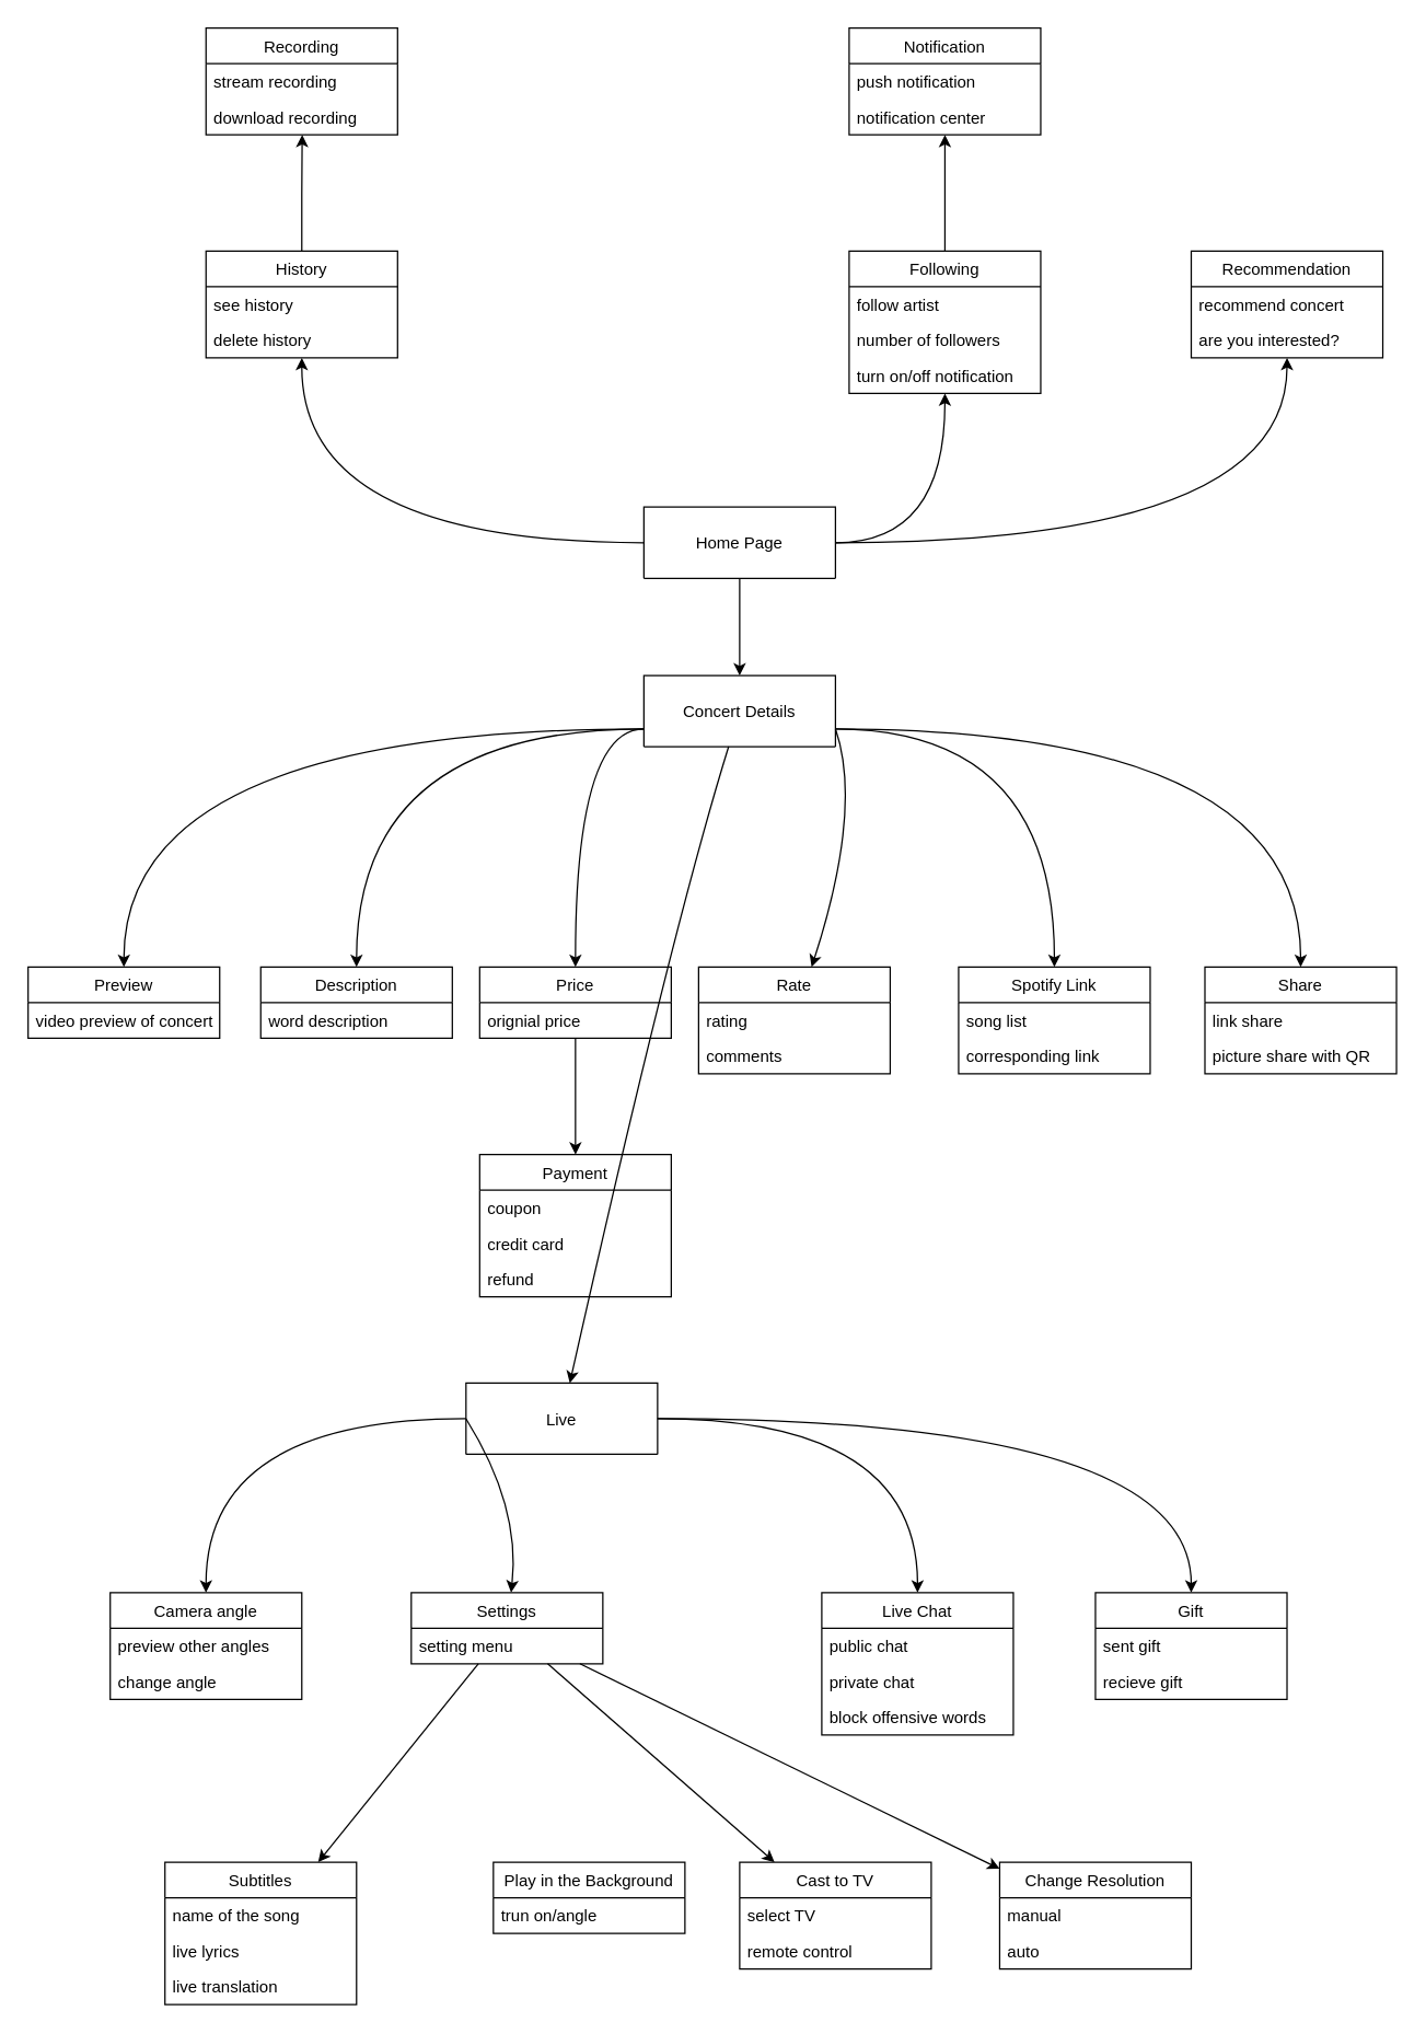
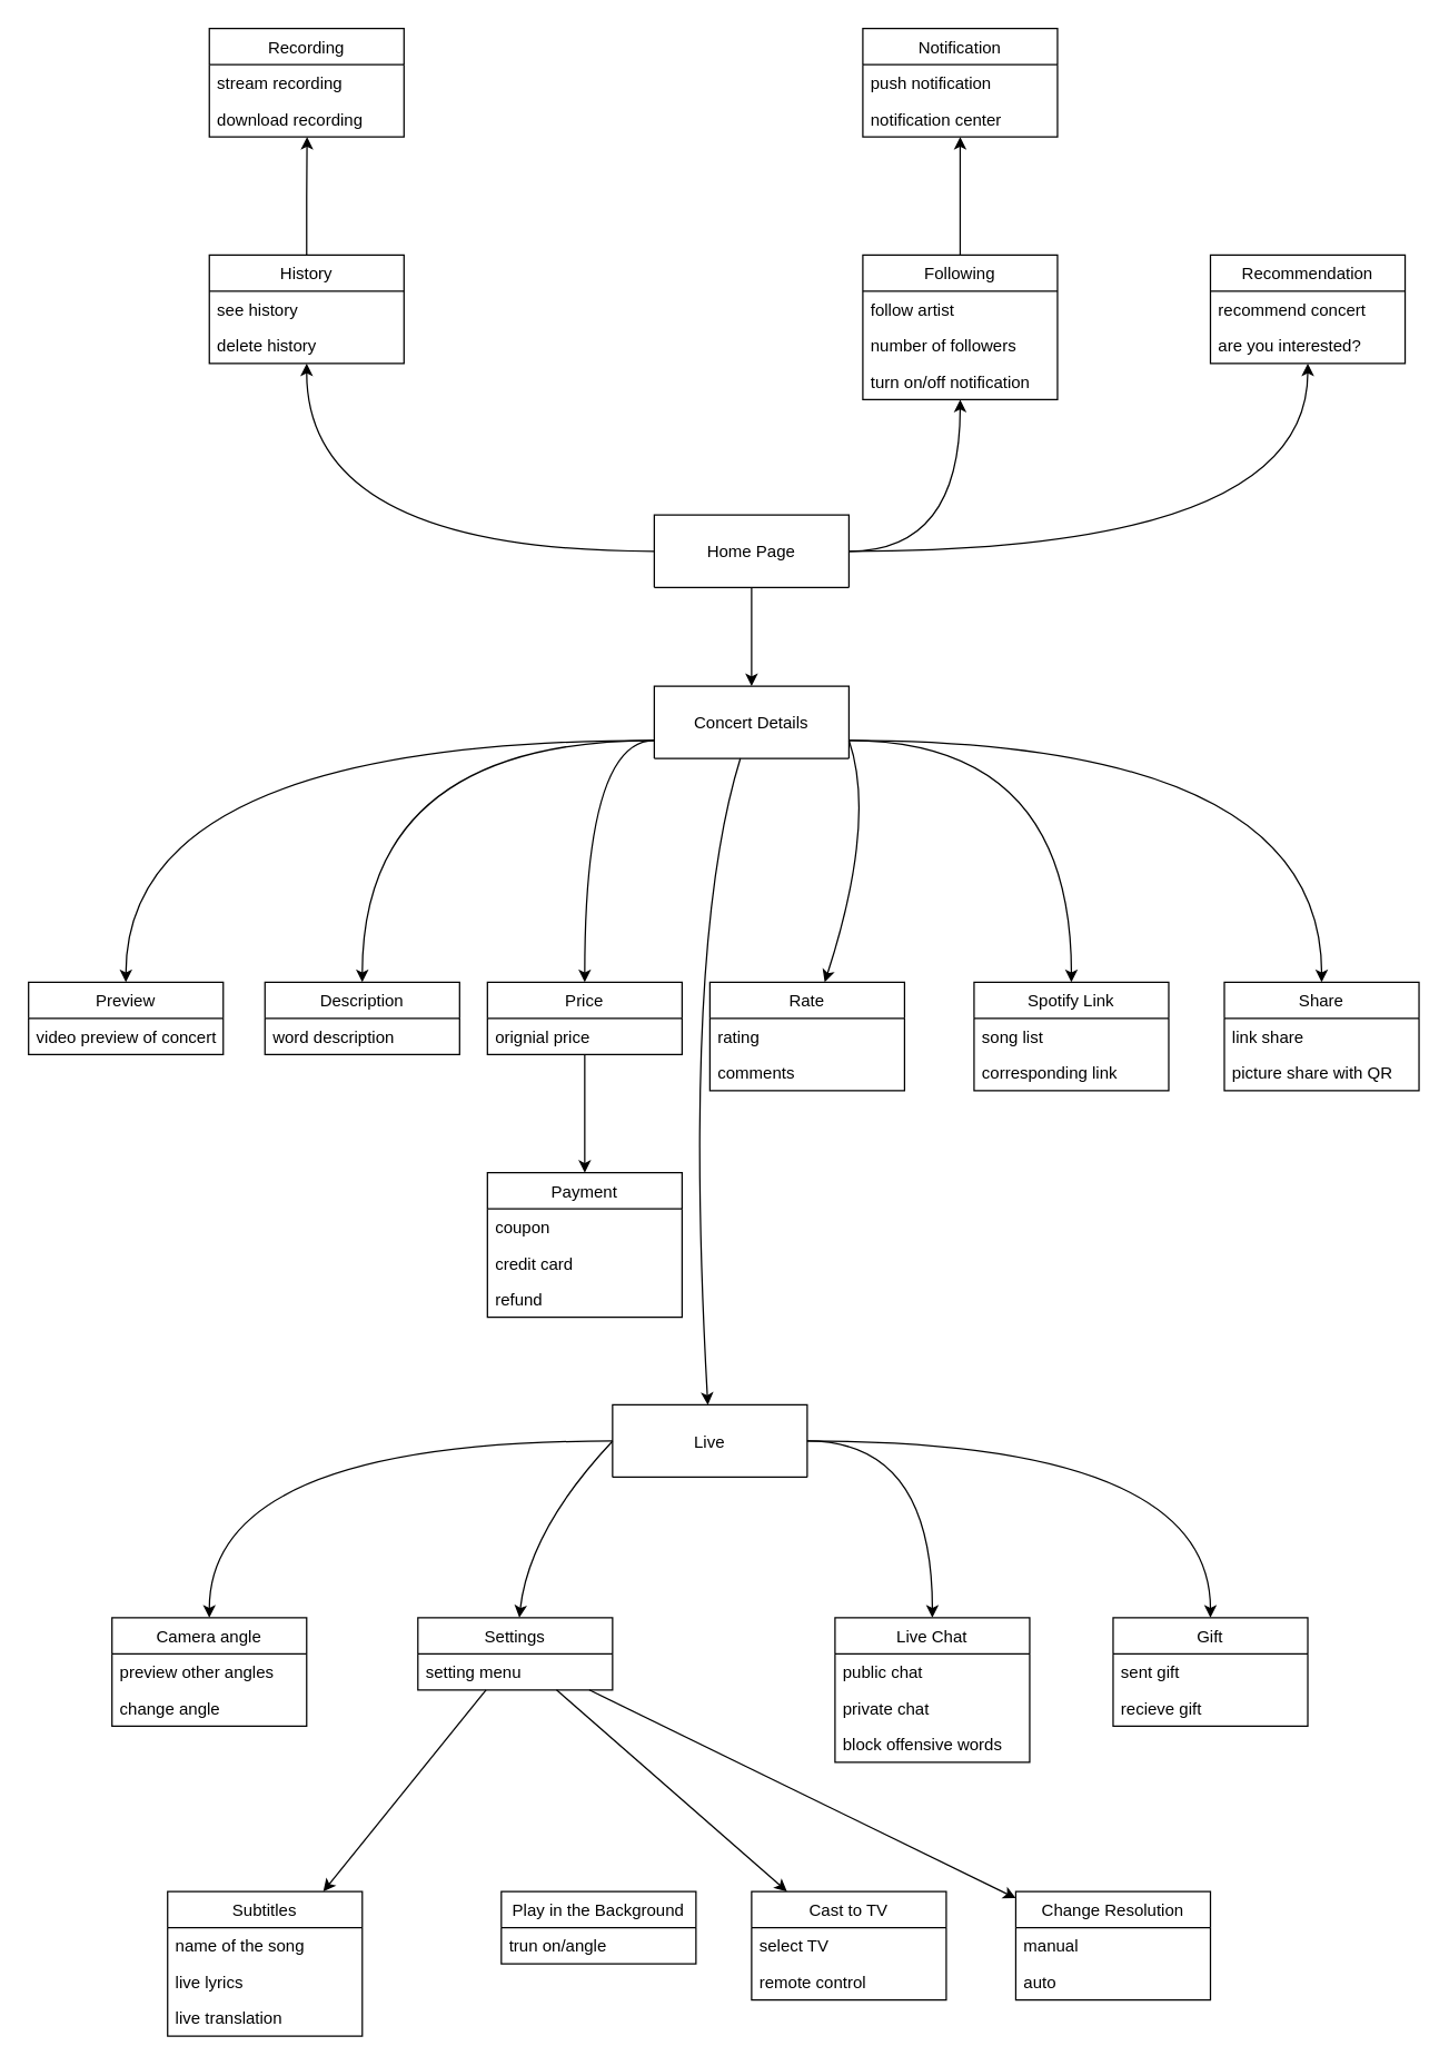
- <mxCell id="25" value="Live" style="swimlane;fontStyle=0;childLayout=stackLayout;horizontal=1;startSize=52;fillColor=none;horizontalStack=0;resizeParent=1;resizeParentMax=0;resizeLast=0;collapsible=1;marginBottom=0;" parent="1" vertex="1"><mxGeometry x="340" y="1010" width="140" height="52" as="geometry"><mxRectangle x="-340" y="293" width="50" height="26" as="alternateBounds" /></mxGeometry></mxCell>
+ <mxCell id="25" value="Live" style="swimlane;fontStyle=0;childLayout=stackLayout;horizontal=1;startSize=52;fillColor=none;horizontalStack=0;resizeParent=1;resizeParentMax=0;resizeLast=0;collapsible=1;marginBottom=0;" parent="1" vertex="1"><mxGeometry x="440" y="1010" width="140" height="52" as="geometry"><mxRectangle x="-340" y="293" width="50" height="26" as="alternateBounds" /></mxGeometry></mxCell>
